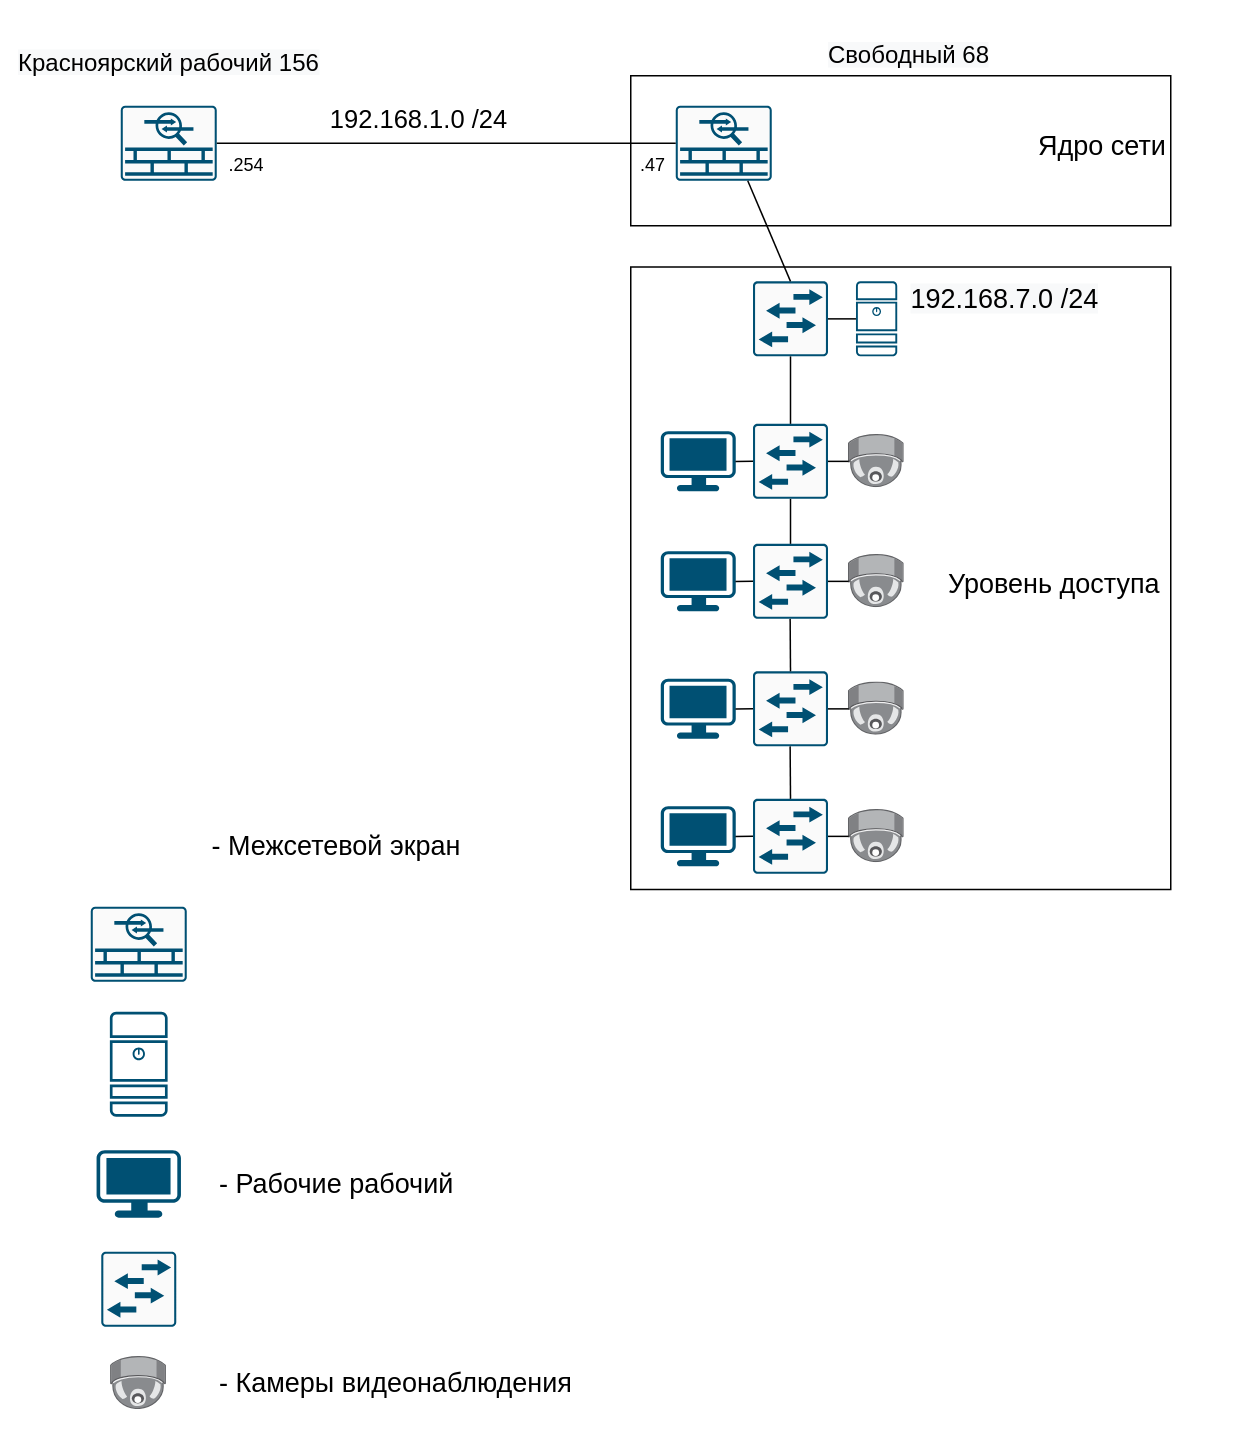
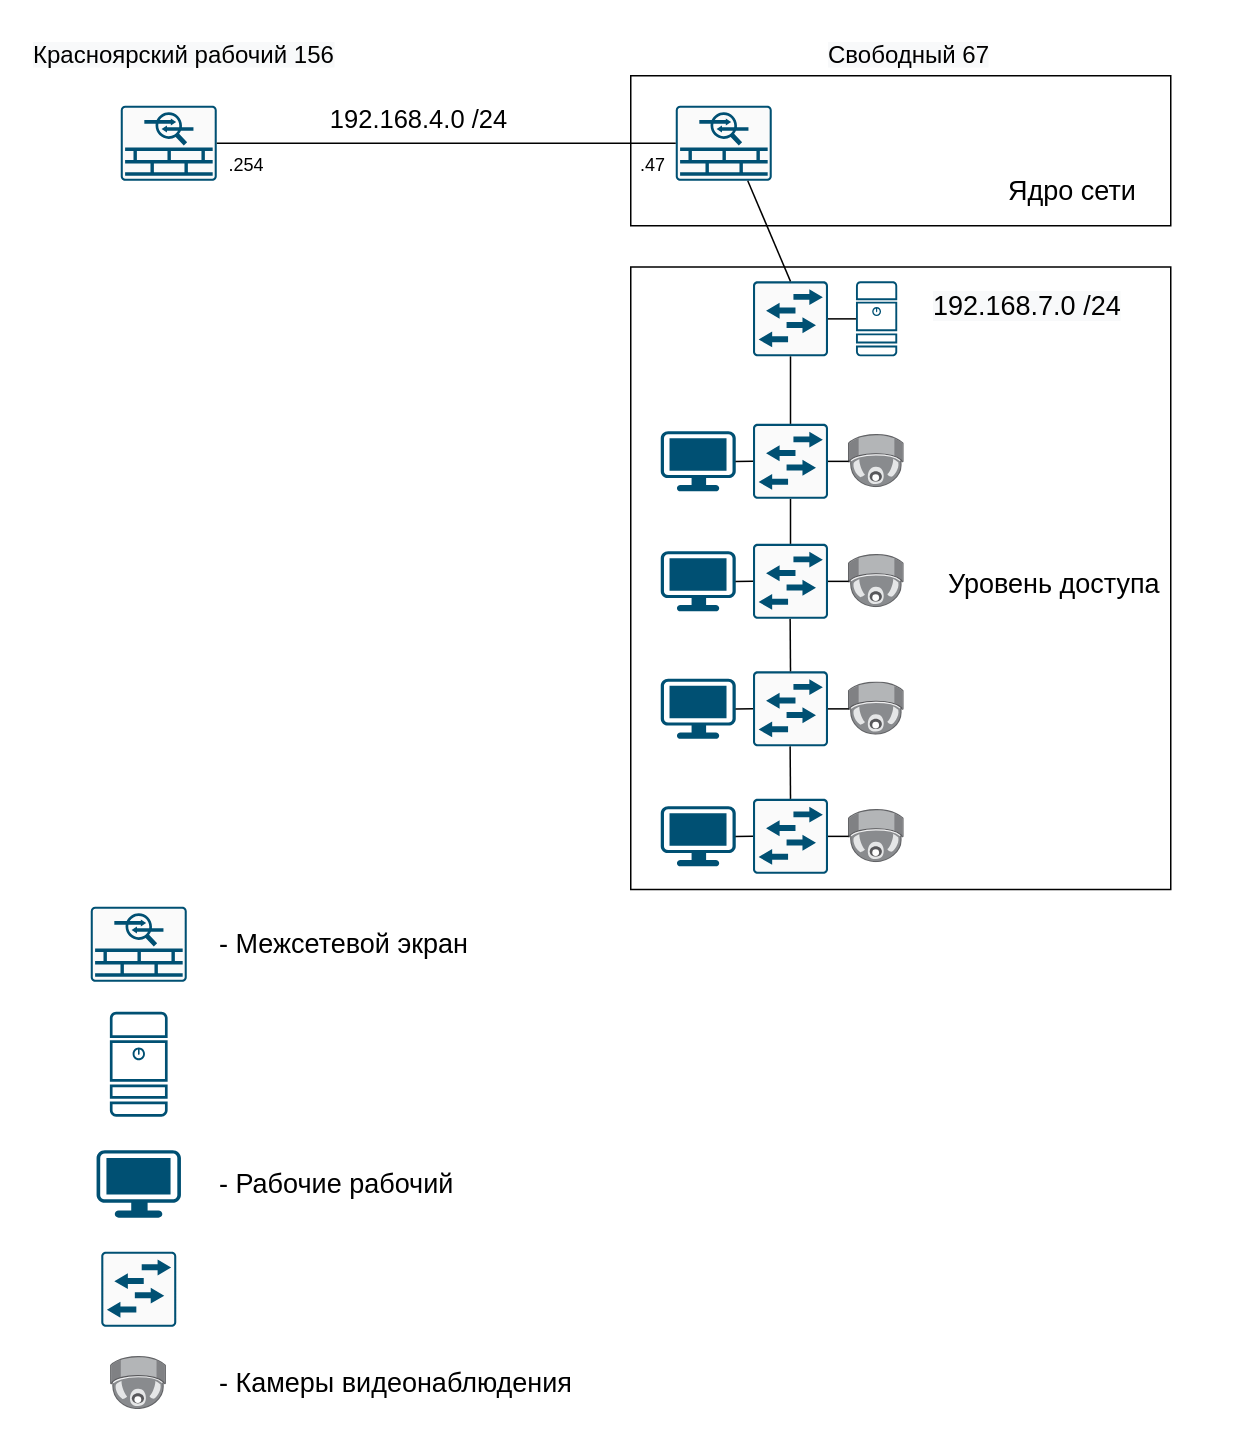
- <mxCell id="23" value="&lt;span style=&quot;color: rgb(0, 0, 0); font-family: helvetica; font-size: 16px; font-style: normal; font-weight: 400; letter-spacing: normal; text-align: right; text-indent: 0px; text-transform: none; word-spacing: 0px; background-color: rgb(248, 249, 250); display: inline; float: none;&quot;&gt;Свободный 68&lt;/span&gt;" style="text;whiteSpace=wrap;html=1;" vertex="1" parent="1"><mxGeometry x="550" width="130" height="30" as="geometry" y="20" /></mxCell>
+ <mxCell id="23" value="&lt;span style=&quot;color: rgb(0, 0, 0); font-family: helvetica; font-size: 16px; font-style: normal; font-weight: 400; letter-spacing: normal; text-align: right; text-indent: 0px; text-transform: none; word-spacing: 0px; background-color: rgb(248, 249, 250); display: inline; float: none;&quot;&gt;Свободный 67&lt;/span&gt;" style="text;whiteSpace=wrap;html=1;" vertex="1" parent="1"><mxGeometry x="550" width="130" height="30" as="geometry" y="20" /></mxCell>
- <mxCell id="22" value="&lt;span style=&quot;color: rgb(0, 0, 0); font-family: helvetica; font-size: 16px; font-style: normal; font-weight: 400; letter-spacing: normal; text-align: center; text-indent: 0px; text-transform: none; word-spacing: 0px; background-color: rgb(248, 249, 250); display: inline; float: none;&quot;&gt;Красноярский рабочий 156&lt;/span&gt;" style="text;whiteSpace=wrap;html=1;" vertex="1" parent="1"><mxGeometry x="10" y="25" width="230" height="30" as="geometry" /></mxCell>
+ <mxCell id="22" value="&lt;span style=&quot;color: rgb(0, 0, 0); font-family: helvetica; font-size: 16px; font-style: normal; font-weight: 400; letter-spacing: normal; text-align: center; text-indent: 0px; text-transform: none; word-spacing: 0px; background-color: rgb(248, 249, 250); display: inline; float: none;&quot;&gt;Красноярский рабочий 156&lt;/span&gt;" style="text;whiteSpace=wrap;html=1;" vertex="1" parent="1"><mxGeometry x="20" width="230" height="30" as="geometry" y="20" /></mxCell>
- <mxCell id="19" value="&lt;font style=&quot;font-size: 17px&quot;&gt;192.168.1.0 /24&lt;/font&gt;" style="text;html=1;strokeColor=none;fillColor=none;align=center;verticalAlign=middle;whiteSpace=wrap;rounded=0;fontSize=14;" parent="1" vertex="1"><mxGeometry x="184" y="70" width="190" height="20" as="geometry" /></mxCell>
+ <mxCell id="19" value="&lt;font style=&quot;font-size: 17px&quot;&gt;192.168.4.0 /24&lt;/font&gt;" style="text;html=1;strokeColor=none;fillColor=none;align=center;verticalAlign=middle;whiteSpace=wrap;rounded=0;fontSize=14;" parent="1" vertex="1"><mxGeometry x="184" y="70" width="190" height="20" as="geometry" /></mxCell>
- <mxCell id="36" value="Ядро сети" style="text;whiteSpace=wrap;html=1;fontSize=18;" vertex="1" parent="1"><mxGeometry x="690" y="80" width="90" height="30" as="geometry" /></mxCell>
+ <mxCell id="36" value="Ядро сети" style="text;whiteSpace=wrap;html=1;fontSize=18;" vertex="1" parent="1"><mxGeometry x="670" y="110" width="90" height="30" as="geometry" /></mxCell>
- <mxCell id="52" value="&lt;span style=&quot;color: rgb(0, 0, 0); font-family: helvetica; font-size: 18px; font-style: normal; font-weight: 400; letter-spacing: normal; text-align: center; text-indent: 0px; text-transform: none; word-spacing: 0px; background-color: rgb(248, 249, 250); display: inline; float: none;&quot;&gt;192.168.7.0 /24&lt;/span&gt;" style="text;whiteSpace=wrap;html=1;fontSize=18;" vertex="1" parent="1"><mxGeometry x="605" y="182.08" width="150" height="40" as="geometry" /></mxCell>
+ <mxCell id="52" value="&lt;span style=&quot;color: rgb(0, 0, 0); font-family: helvetica; font-size: 18px; font-style: normal; font-weight: 400; letter-spacing: normal; text-align: center; text-indent: 0px; text-transform: none; word-spacing: 0px; background-color: rgb(248, 249, 250); display: inline; float: none;&quot;&gt;192.168.7.0 /24&lt;/span&gt;" style="text;whiteSpace=wrap;html=1;fontSize=18;" vertex="1" parent="1"><mxGeometry x="620" y="187.08" width="150" height="40" as="geometry" /></mxCell>
- <mxCell id="33" value="- Межсетевой экран" style="text;html=1;strokeColor=none;fillColor=none;align=left;verticalAlign=middle;whiteSpace=wrap;rounded=0;fontSize=18;" vertex="1" parent="1"><mxGeometry x="139" y="554" width="200" height="20" as="geometry" /></mxCell>
+ <mxCell id="33" value="- Межсетевой экран" style="text;html=1;strokeColor=none;fillColor=none;align=left;verticalAlign=middle;whiteSpace=wrap;rounded=0;fontSize=18;" vertex="1" parent="1"><mxGeometry x="144" y="619" width="200" height="20" as="geometry" /></mxCell>
